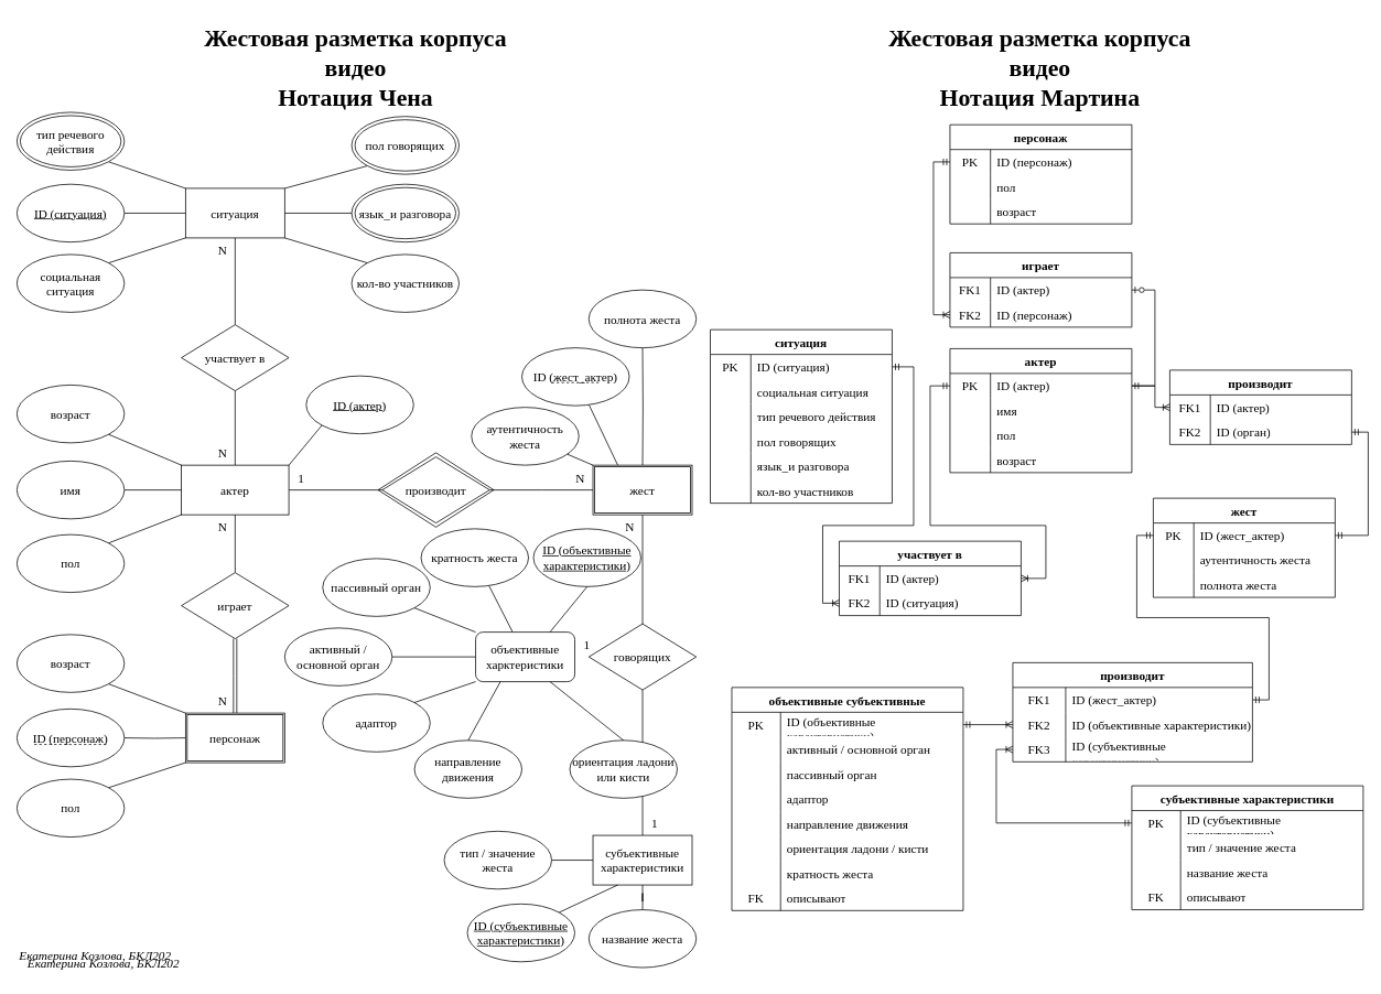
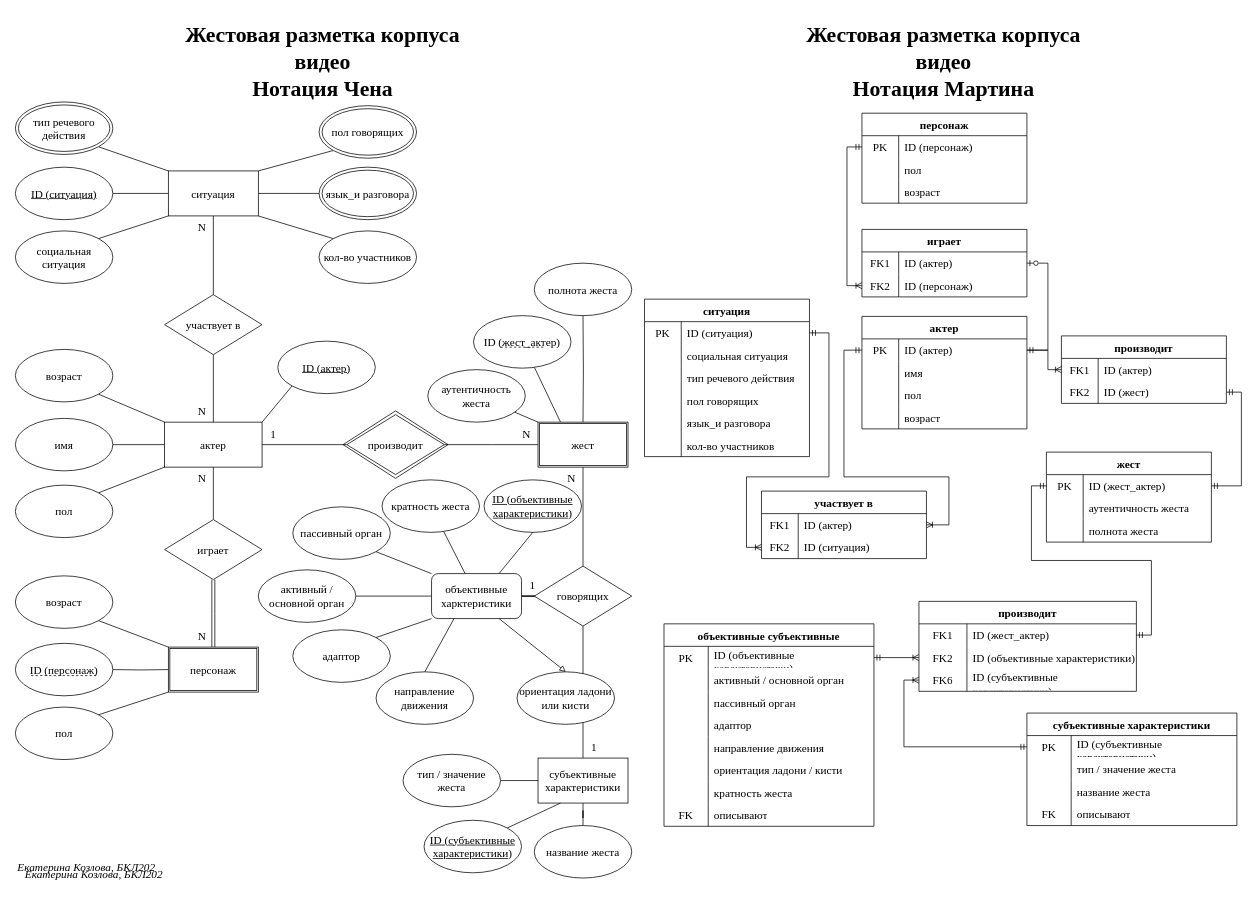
- <mxCell id="207" value="ID (орган)" style="shape=partialRectangle;html=1;whiteSpace=wrap;connectable=0;fillColor=none;top=0;left=0;bottom=0;right=0;align=left;spacingLeft=6;overflow=hidden;strokeColor=inherit;fontSize=15;fontFamily=EB Garamond;fontSource=https%3A%2F%2Ffonts.googleapis.com%2Fcss%3Ffamily%3DEB%2BGaramond;" vertex="1" parent="205"><mxGeometry x="49" width="171" height="30" as="geometry"><mxRectangle width="171" height="30" as="alternateBounds" /></mxGeometry></mxCell>
+ <mxCell id="207" value="ID (жест)" style="shape=partialRectangle;html=1;whiteSpace=wrap;connectable=0;fillColor=none;top=0;left=0;bottom=0;right=0;align=left;spacingLeft=6;overflow=hidden;strokeColor=inherit;fontSize=15;fontFamily=EB Garamond;fontSource=https%3A%2F%2Ffonts.googleapis.com%2Fcss%3Ffamily%3DEB%2BGaramond;" vertex="1" parent="205"><mxGeometry x="49" width="171" height="30" as="geometry"><mxRectangle width="171" height="30" as="alternateBounds" /></mxGeometry></mxCell>
+ <mxCell id="35" value="" style="edgeStyle=orthogonalEdgeStyle;rounded=0;orthogonalLoop=1;jettySize=auto;html=1;fontFamily=EB Garamond;fontSource=https%3A%2F%2Ffonts.googleapis.com%2Fcss%3Ffamily%3DEB%2BGaramond;endArrow=none;endFill=0;fontStyle=0" parent="1" source="36" target="42" edge="1"><mxGeometry relative="1" as="geometry" /></mxCell>
- <mxCell id="53" value="" style="endArrow=none;html=1;rounded=0;exitX=0.75;exitY=1;exitDx=0;exitDy=0;entryX=0.5;entryY=0;entryDx=0;entryDy=0;fontFamily=EB Garamond;fontSource=https%3A%2F%2Ffonts.googleapis.com%2Fcss%3Ffamily%3DEB%2BGaramond;endFill=0;fontStyle=0" parent="1" source="42" target="51" edge="1"><mxGeometry width="50" height="50" relative="1" as="geometry"><mxPoint x="615" y="834" as="sourcePoint" /><mxPoint x="575" y="901" as="targetPoint" /></mxGeometry></mxCell>
+ <mxCell id="53" value="" style="endArrow=block;html=1;rounded=0;exitX=0.75;exitY=1;exitDx=0;exitDy=0;entryX=0.5;entryY=0;entryDx=0;entryDy=0;fontFamily=EB Garamond;fontSource=https%3A%2F%2Ffonts.googleapis.com%2Fcss%3Ffamily%3DEB%2BGaramond;endFill=0;fontStyle=0;" parent="1" source="42" target="51" edge="1"><mxGeometry width="50" height="50" relative="1" as="geometry"><mxPoint x="615" y="834" as="sourcePoint" /><mxPoint x="575" y="901" as="targetPoint" /></mxGeometry></mxCell>
- <mxCell id="218" value="FK3" style="shape=partialRectangle;html=1;whiteSpace=wrap;connectable=0;fillColor=none;top=0;left=0;bottom=0;right=0;overflow=hidden;strokeColor=inherit;fontSize=15;fontFamily=EB Garamond;fontSource=https%3A%2F%2Ffonts.googleapis.com%2Fcss%3Ffamily%3DEB%2BGaramond;" vertex="1" parent="217"><mxGeometry width="64" height="30" as="geometry"><mxRectangle width="64" height="30" as="alternateBounds" /></mxGeometry></mxCell>
+ <mxCell id="218" value="FK6" style="shape=partialRectangle;html=1;whiteSpace=wrap;connectable=0;fillColor=none;top=0;left=0;bottom=0;right=0;overflow=hidden;strokeColor=inherit;fontSize=15;fontFamily=EB Garamond;fontSource=https%3A%2F%2Ffonts.googleapis.com%2Fcss%3Ffamily%3DEB%2BGaramond;" vertex="1" parent="217"><mxGeometry width="64" height="30" as="geometry"><mxRectangle width="64" height="30" as="alternateBounds" /></mxGeometry></mxCell>
